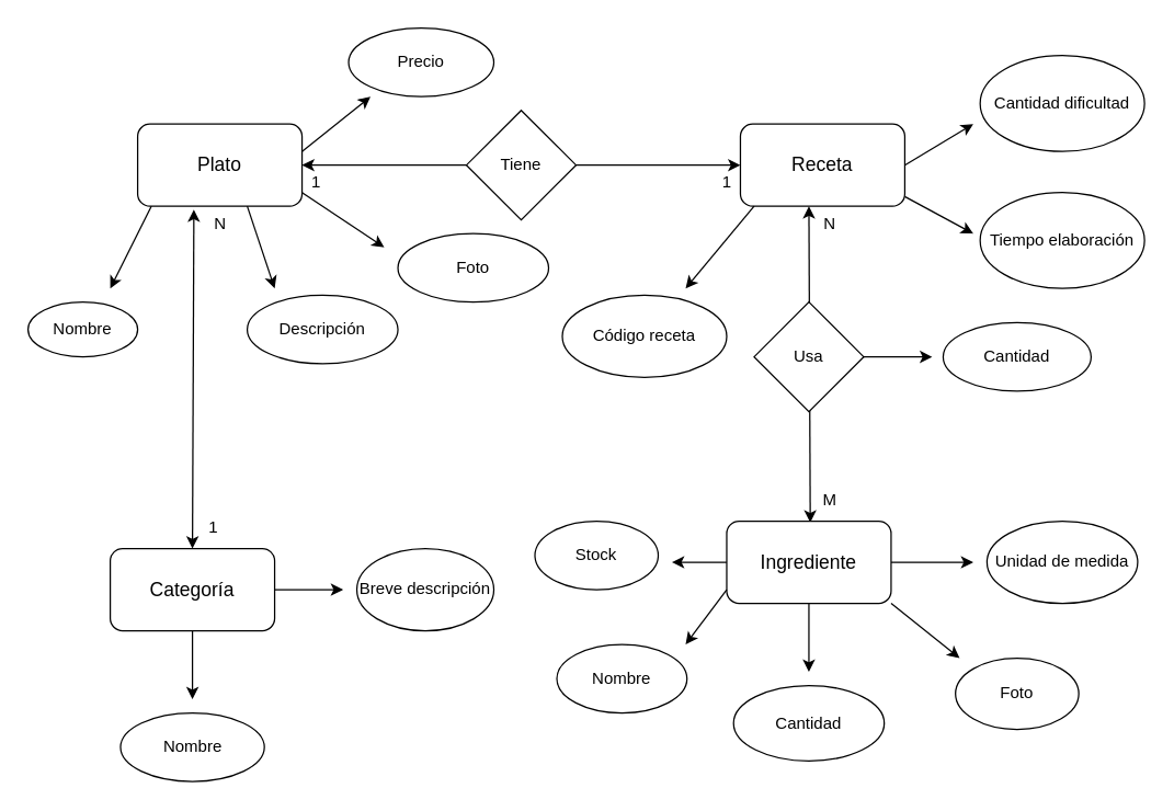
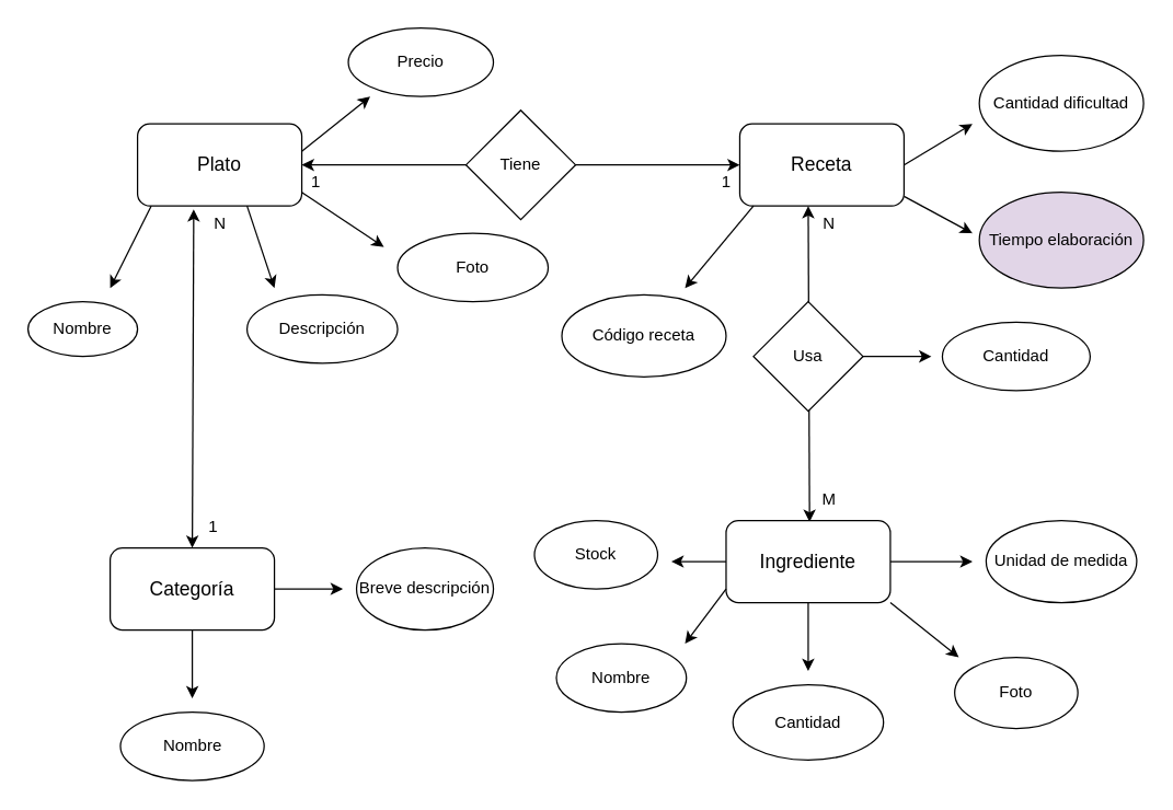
- <mxCell id="16" value="Tiempo elaboración" style="ellipse;whiteSpace=wrap;html=1;" vertex="1" parent="1"><mxGeometry x="715" y="140" width="120" height="70" as="geometry" /></mxCell>
+ <mxCell id="16" value="Tiempo elaboración" style="ellipse;whiteSpace=wrap;html=1;fillColor=#e1d5e7;" vertex="1" parent="1"><mxGeometry x="715" y="140" width="120" height="70" as="geometry" /></mxCell>
